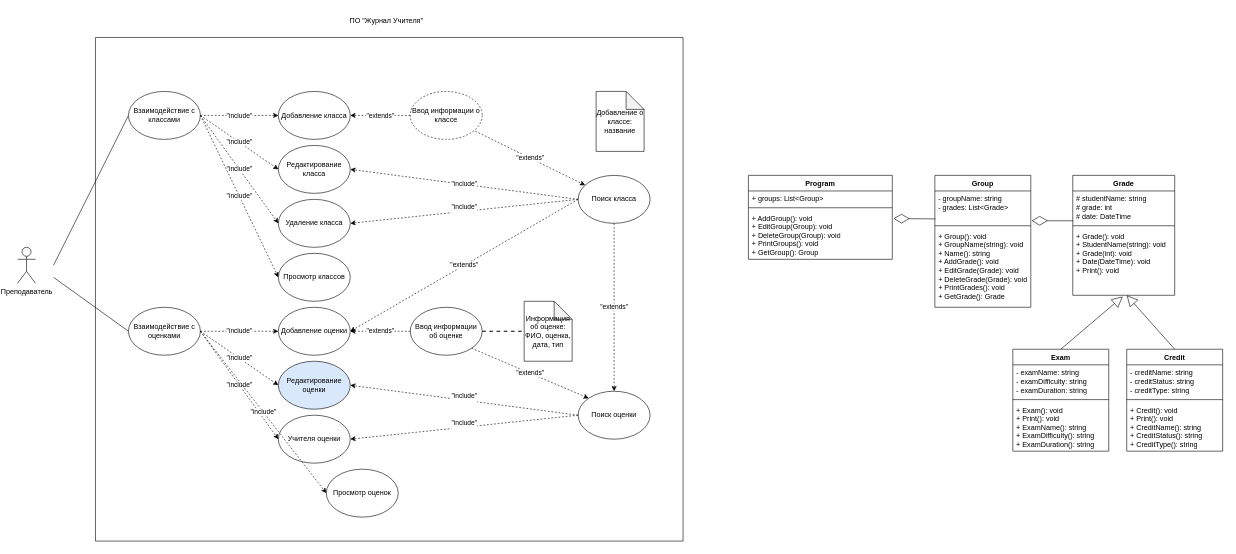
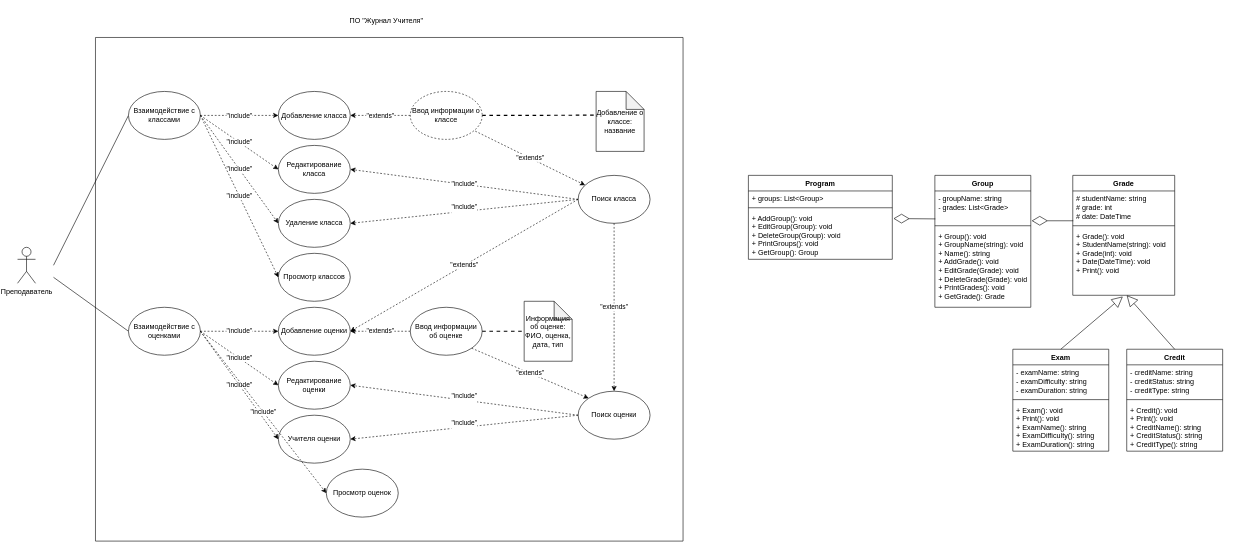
+ <mxCell id="29" value="" style="endArrow=none;dashed=1;html=1;strokeWidth=2;rounded=0;entryX=-0.005;entryY=0.396;entryDx=0;entryDy=0;entryPerimeter=0;" parent="5" source="20" target="28" edge="1"><mxGeometry width="50" height="50" relative="1" as="geometry"><mxPoint x="645" y="180" as="sourcePoint" /><mxPoint x="810" y="130" as="targetPoint" /></mxGeometry></mxCell>
- <mxCell id="11" value="Редактирование оценки" style="ellipse;whiteSpace=wrap;html=1;fillColor=#dae8fc;" parent="5" vertex="1"><mxGeometry x="305" y="540" width="120" height="80" as="geometry" /></mxCell>
+ <mxCell id="11" value="Редактирование оценки" style="ellipse;whiteSpace=wrap;html=1;" parent="5" vertex="1"><mxGeometry x="305" y="540" width="120" height="80" as="geometry" /></mxCell>
